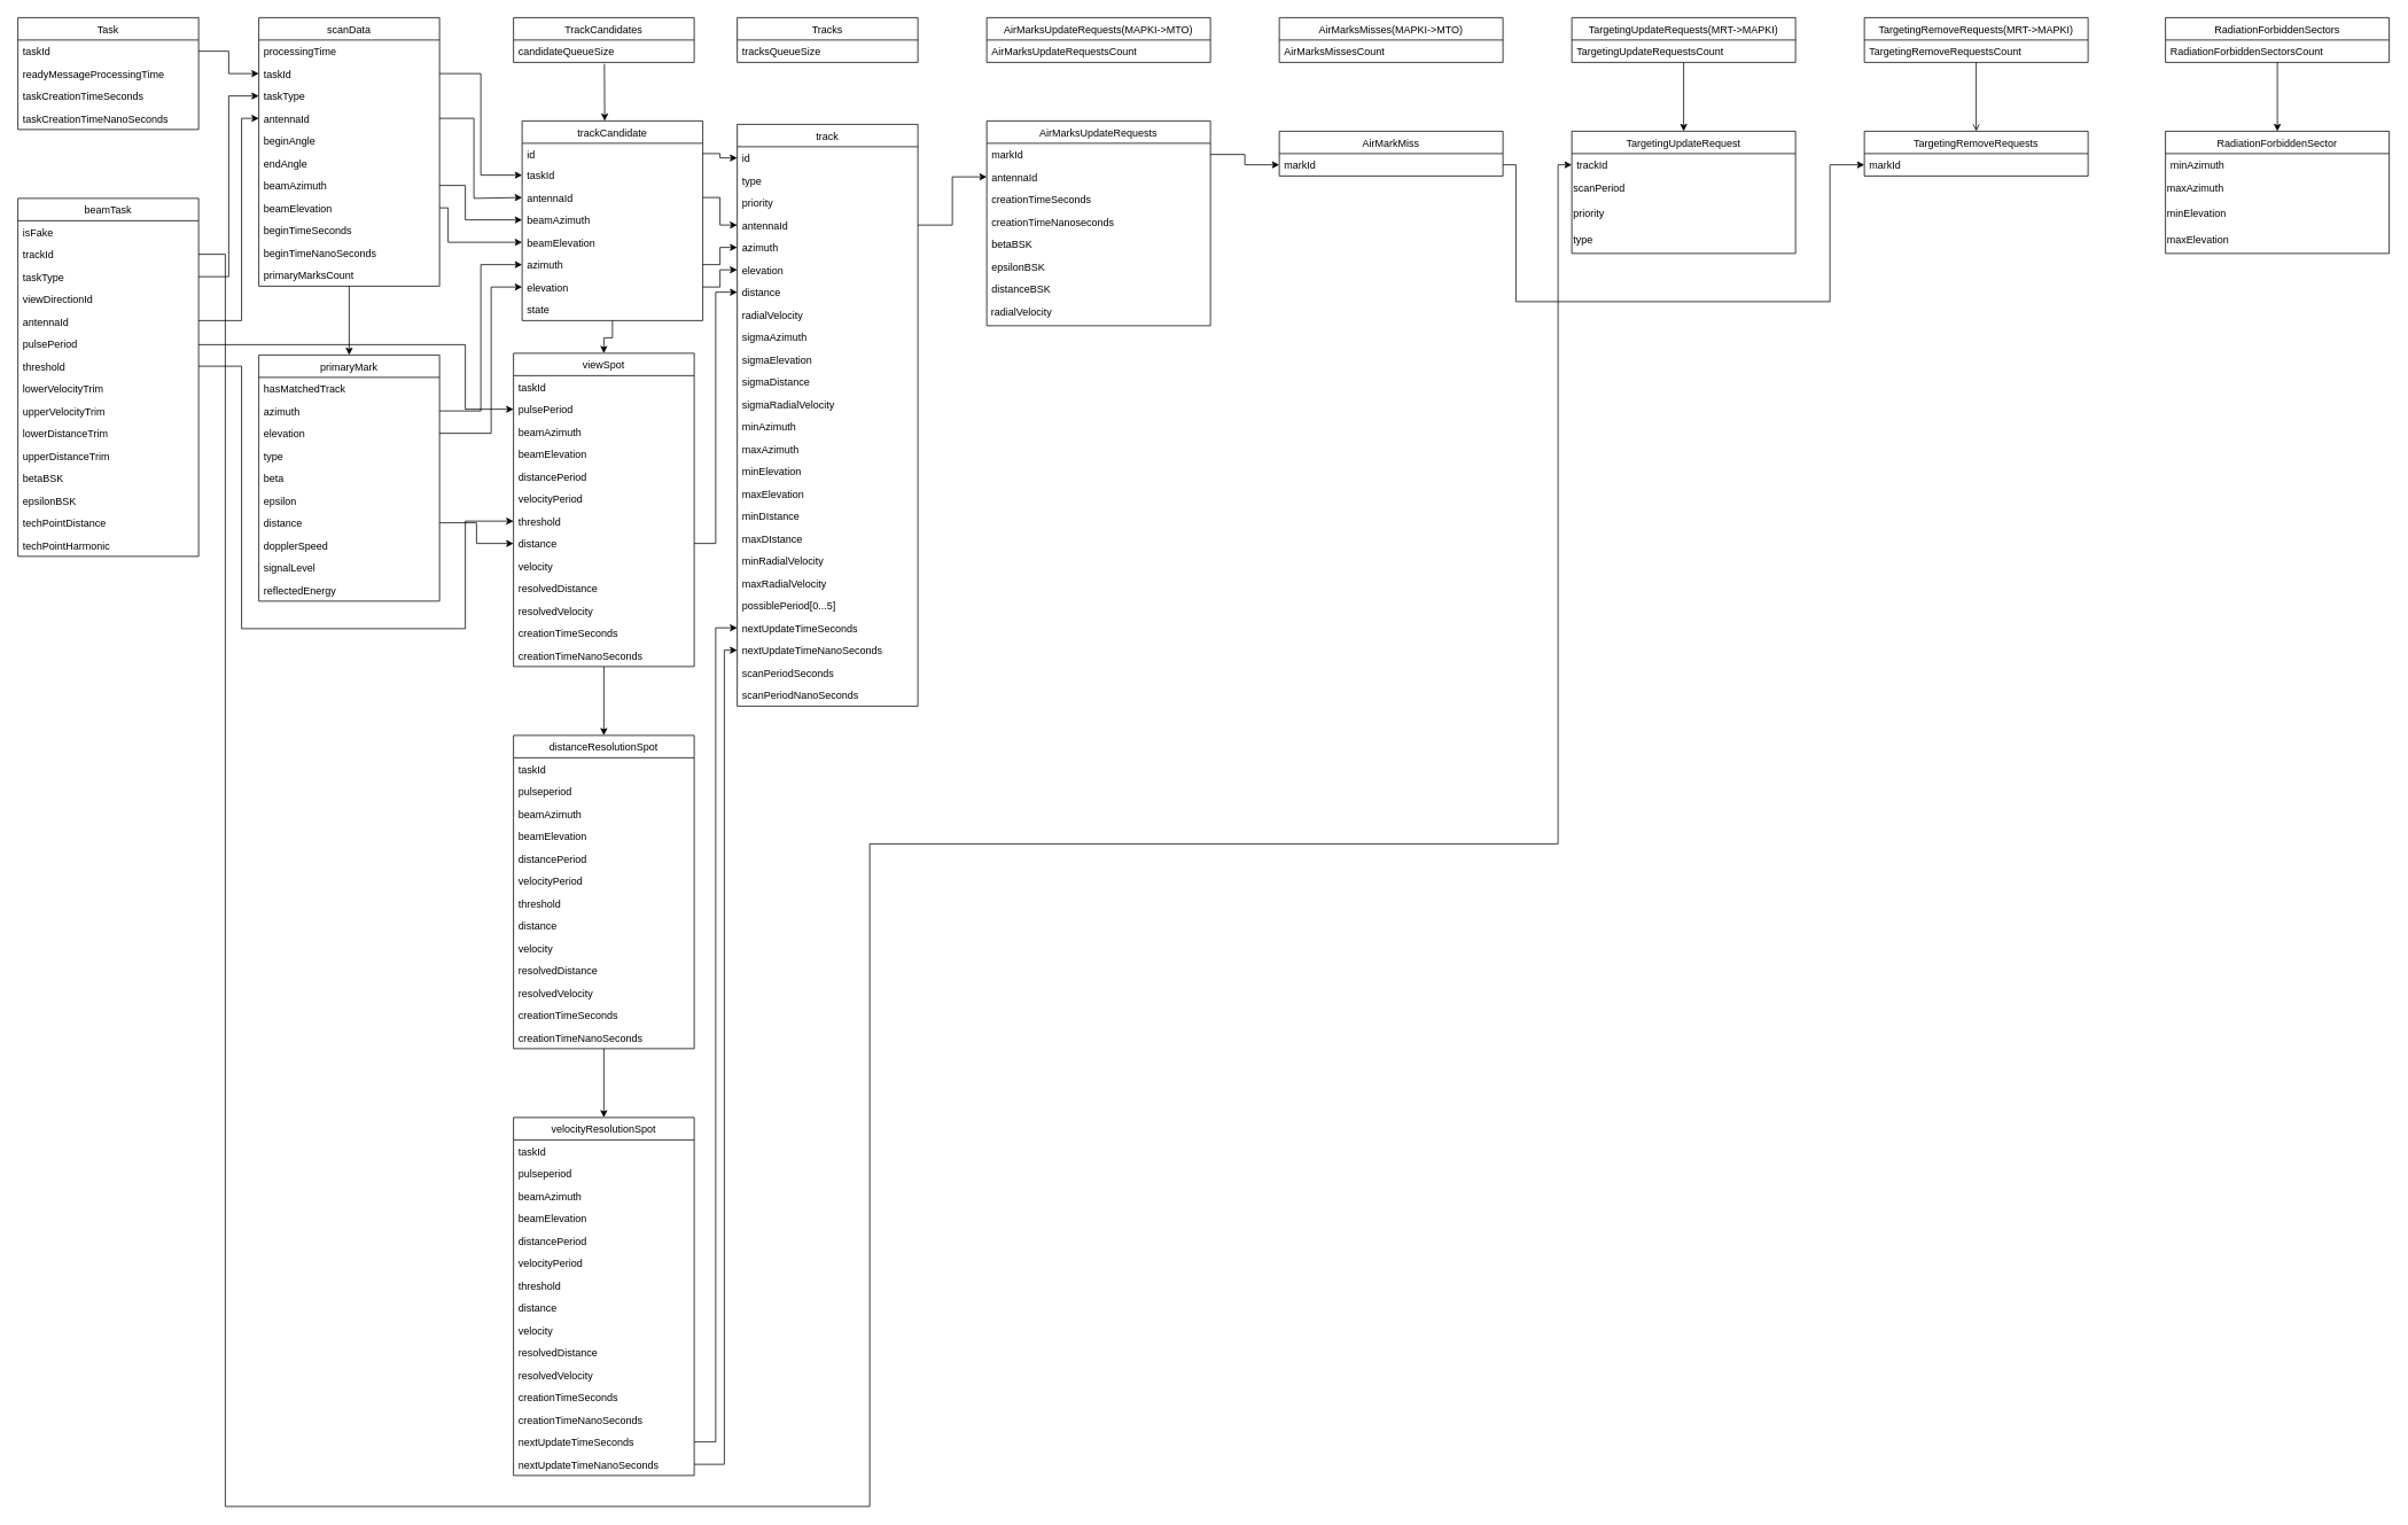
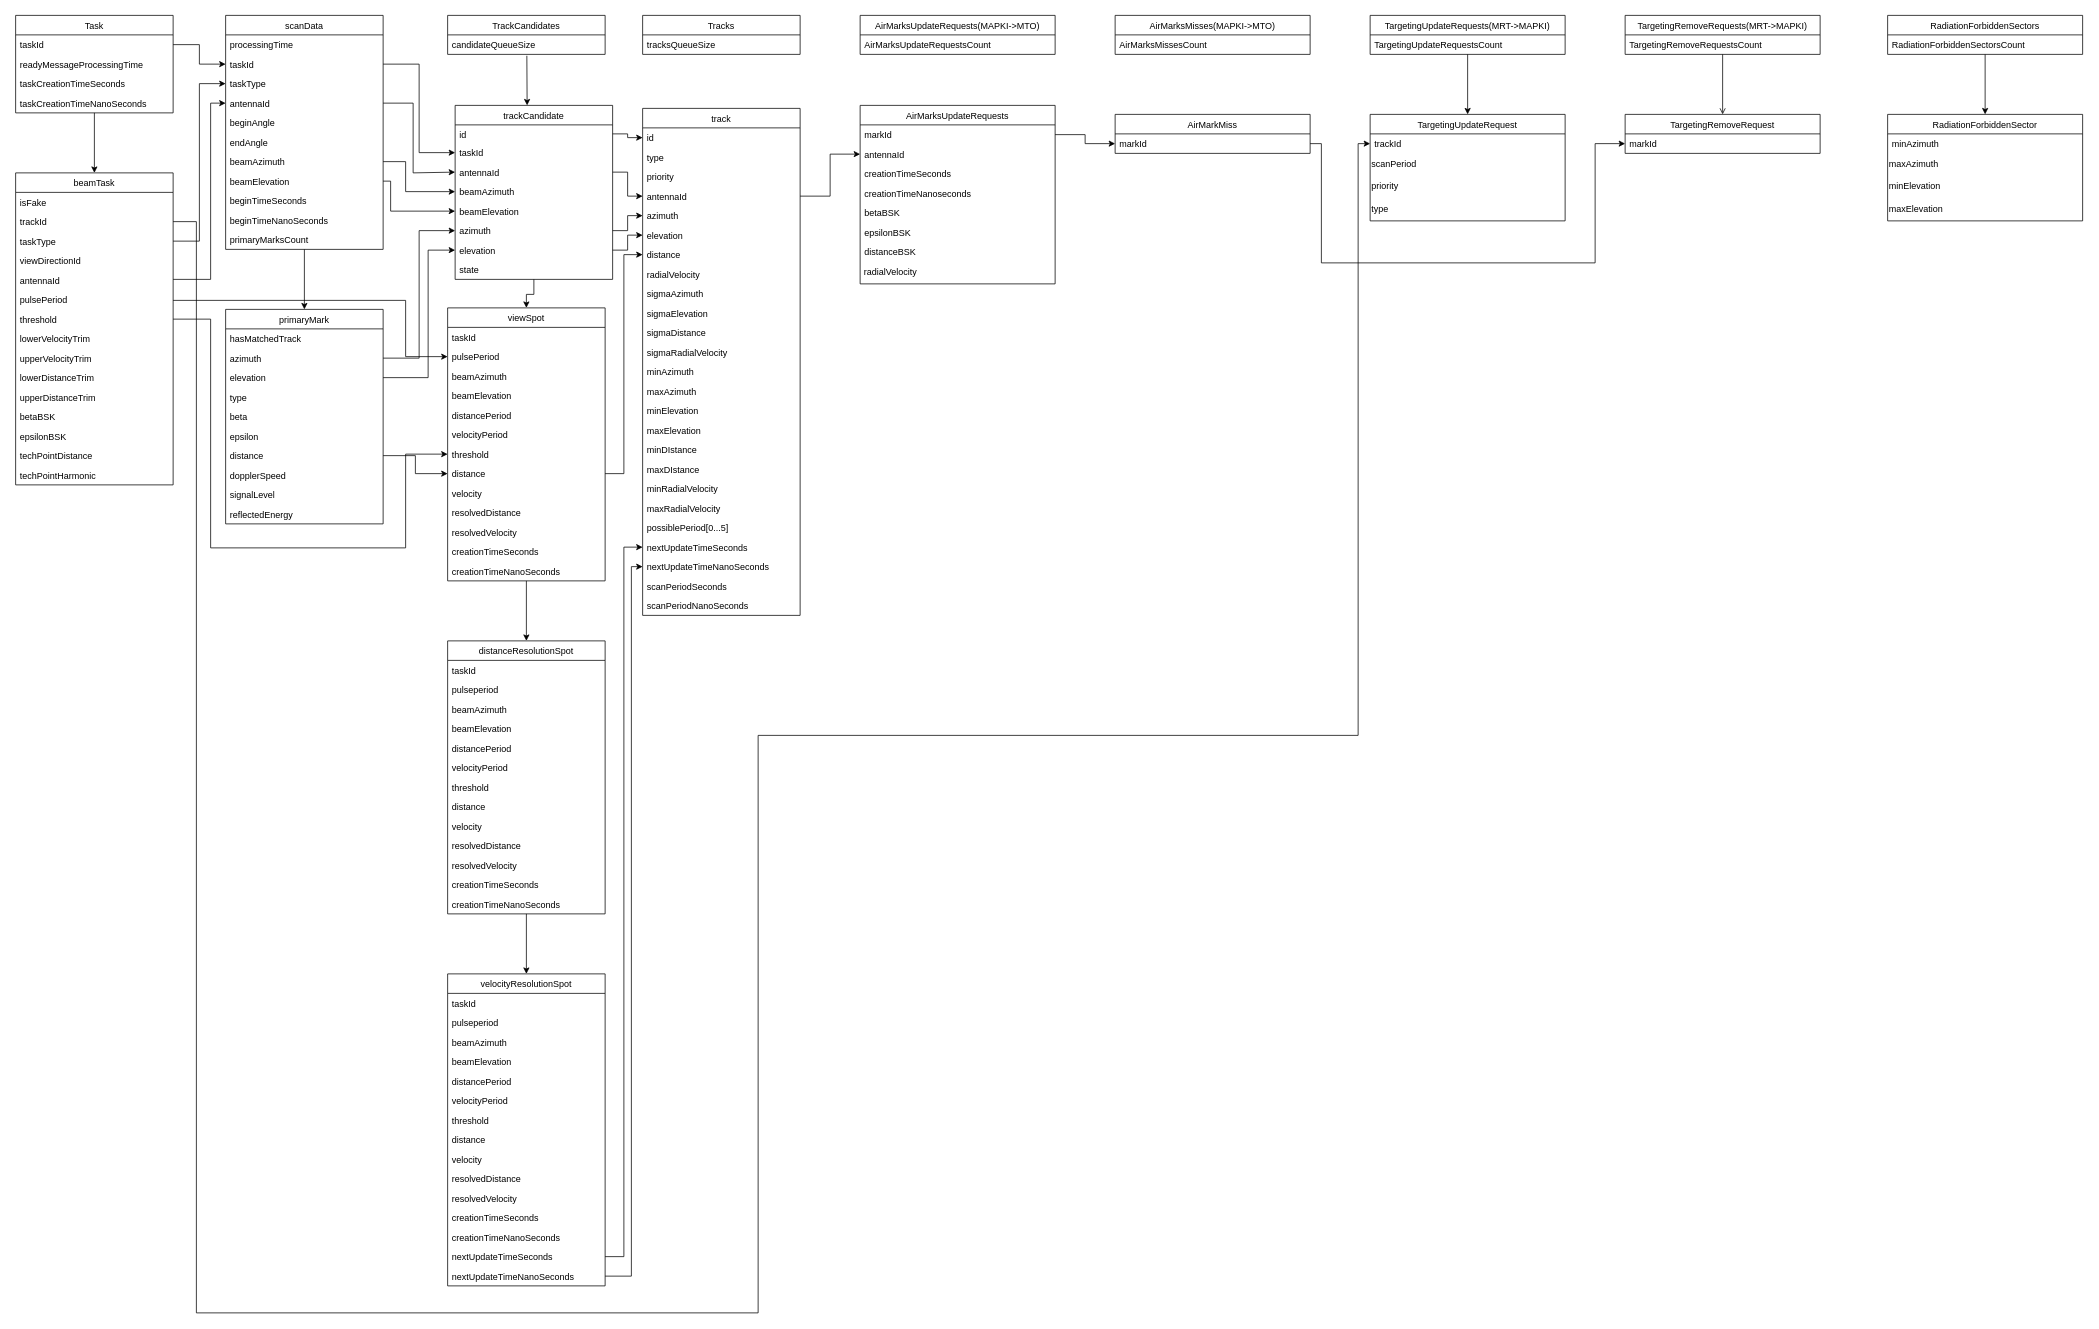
- <mxCell id="161" value="TargetingRemoveRequests" style="swimlane;fontStyle=0;childLayout=stackLayout;horizontal=1;startSize=26;fillColor=none;horizontalStack=0;resizeParent=1;resizeParentMax=0;resizeLast=0;collapsible=1;marginBottom=0;" vertex="1" parent="1"><mxGeometry x="2166" y="152" width="260" height="52" as="geometry" /></mxCell>
+ <mxCell id="161" value="TargetingRemoveRequest" style="swimlane;fontStyle=0;childLayout=stackLayout;horizontal=1;startSize=26;fillColor=none;horizontalStack=0;resizeParent=1;resizeParentMax=0;resizeLast=0;collapsible=1;marginBottom=0;" vertex="1" parent="1"><mxGeometry x="2166" y="152" width="260" height="52" as="geometry" /></mxCell>
+ <mxCell id="2" value="" style="edgeStyle=orthogonalEdgeStyle;rounded=0;orthogonalLoop=1;jettySize=auto;html=1;" parent="1" source="3" target="8" edge="1"><mxGeometry relative="1" as="geometry" /></mxCell>
